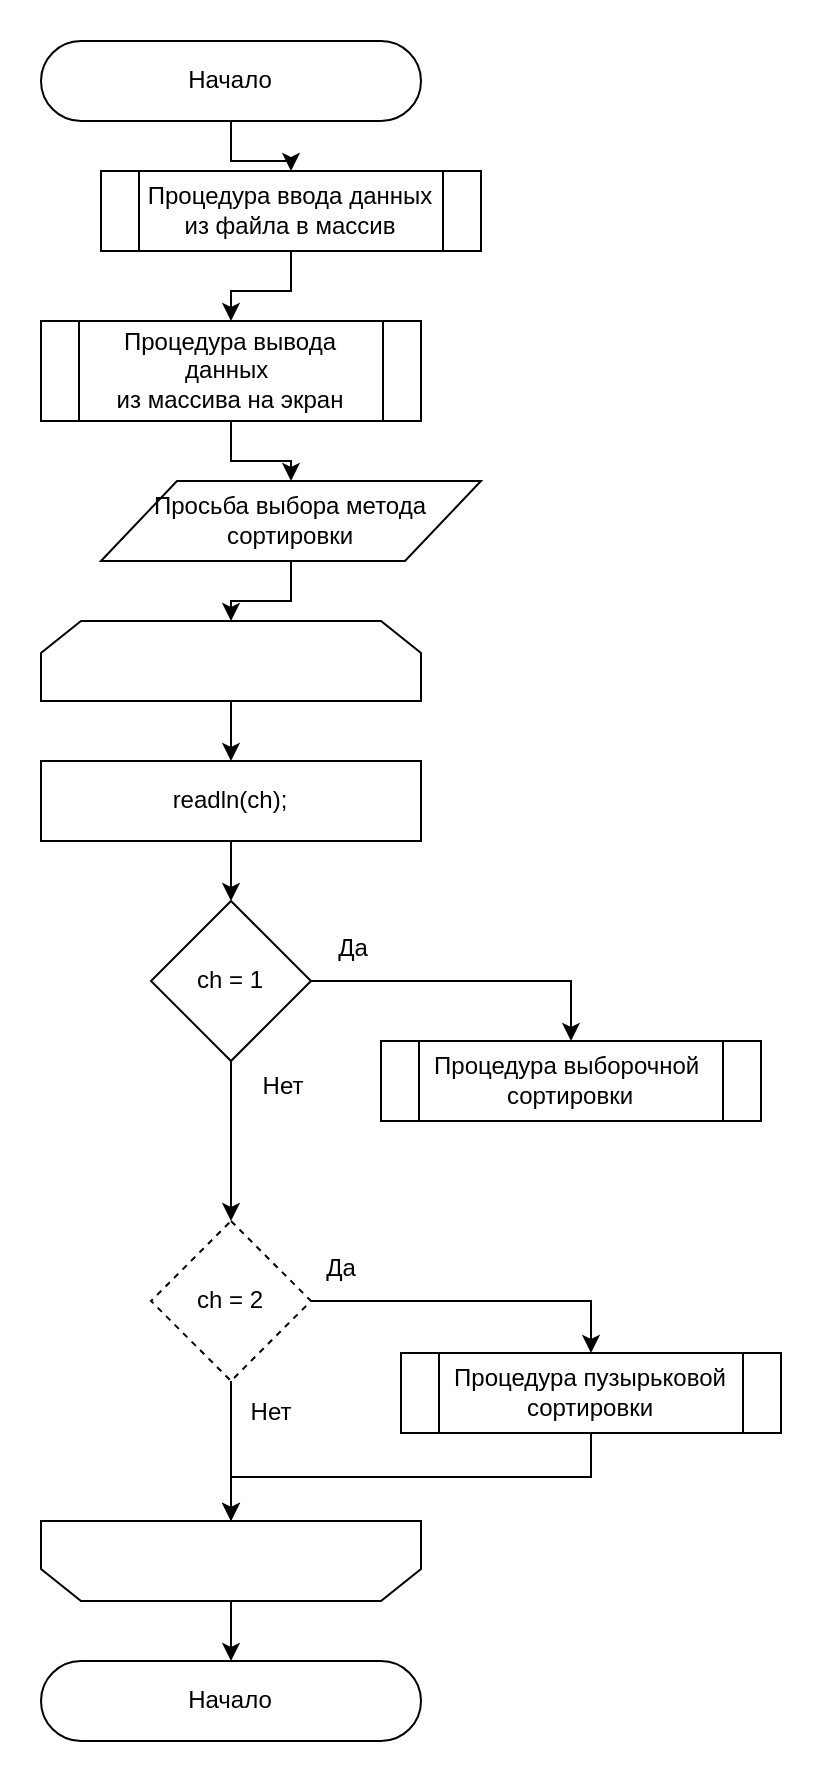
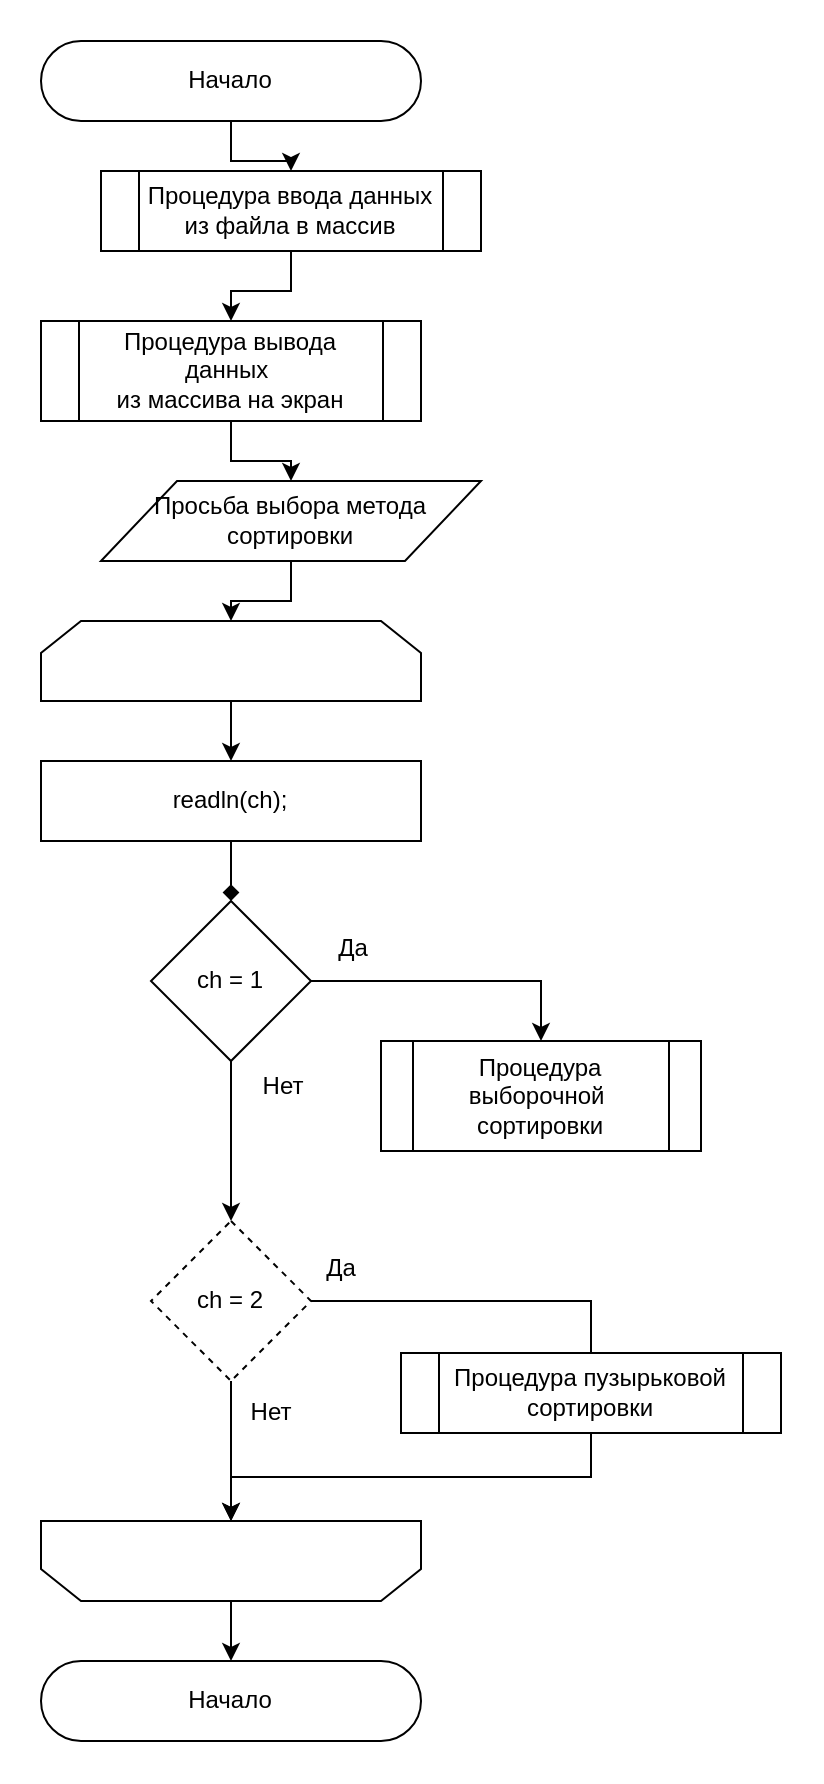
- <mxCell id="18" style="edgeStyle=orthogonalEdgeStyle;rounded=0;orthogonalLoop=1;jettySize=auto;html=1;entryX=0.5;entryY=0;entryDx=0;entryDy=0;" edge="1" parent="1" source="19" target="14"><mxGeometry relative="1" as="geometry" /></mxCell>
+ <mxCell id="18" style="edgeStyle=orthogonalEdgeStyle;rounded=0;orthogonalLoop=1;jettySize=auto;html=1;entryX=0.5;entryY=0;entryDx=0;entryDy=0;endArrow=diamond;" edge="1" parent="1" source="19" target="14"><mxGeometry relative="1" as="geometry" /></mxCell>
- <mxCell id="20" value="Процедура выборочной&amp;nbsp;&lt;br&gt;сортировки" style="shape=process;whiteSpace=wrap;html=1;backgroundOutline=1;" vertex="1" parent="1"><mxGeometry x="190" y="520" width="190" height="40" as="geometry" /></mxCell>
+ <mxCell id="20" value="Процедура выборочной&amp;nbsp;&lt;br&gt;сортировки" style="shape=process;whiteSpace=wrap;html=1;backgroundOutline=1;" vertex="1" parent="1"><mxGeometry x="190" y="520" width="160" height="55" as="geometry" /></mxCell>
- <mxCell id="15" style="edgeStyle=orthogonalEdgeStyle;rounded=0;orthogonalLoop=1;jettySize=auto;html=1;entryX=0.5;entryY=0;entryDx=0;entryDy=0;" edge="1" parent="1" source="17" target="23"><mxGeometry relative="1" as="geometry" /></mxCell>
+ <mxCell id="15" style="edgeStyle=orthogonalEdgeStyle;rounded=0;orthogonalLoop=1;jettySize=auto;html=1;entryX=0.5;entryY=0;entryDx=0;entryDy=0;endArrow=none;" edge="1" parent="1" source="17" target="23"><mxGeometry relative="1" as="geometry" /></mxCell>
